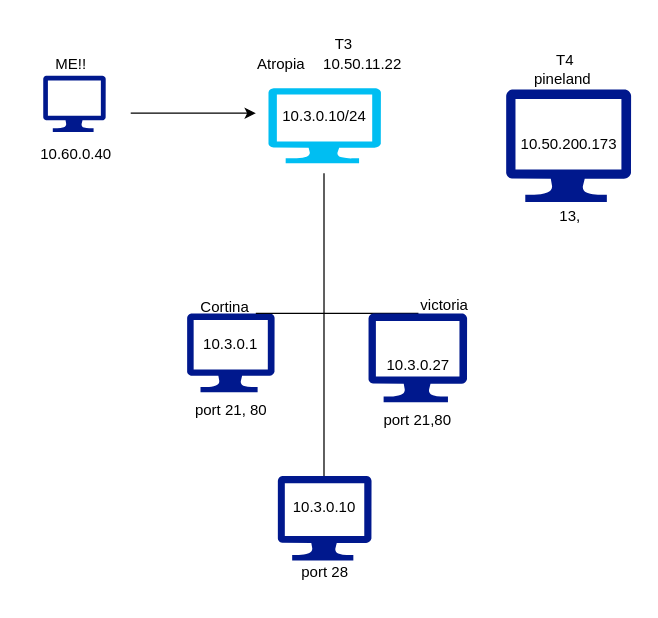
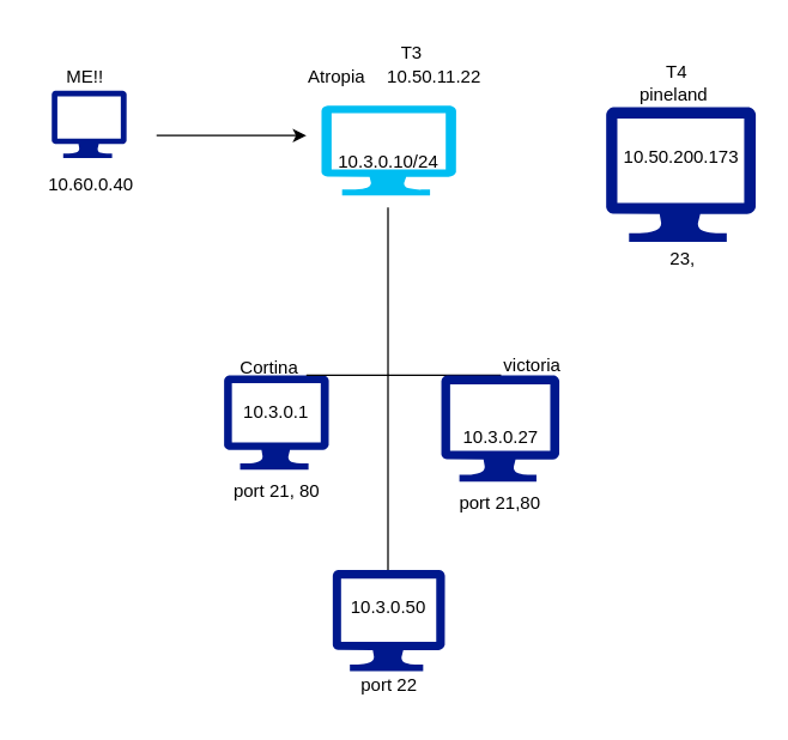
- <mxCell id="10" value="10.3.0.10/24" style="text;html=1;align=center;verticalAlign=middle;whiteSpace=wrap;rounded=0;" parent="1" vertex="1"><mxGeometry x="229" y="78" width="60" height="30" as="geometry" /></mxCell>
+ <mxCell id="10" value="10.3.0.10/24" style="text;html=1;align=center;verticalAlign=middle;whiteSpace=wrap;rounded=0;" parent="1" vertex="1"><mxGeometry x="229" y="93" width="60" height="30" as="geometry" /></mxCell>
- <mxCell id="26" value="10.50.200.173" style="text;html=1;align=center;verticalAlign=middle;whiteSpace=wrap;rounded=0;" parent="1" vertex="1"><mxGeometry x="406.5" y="100" width="95" height="30" as="geometry" /></mxCell>
+ <mxCell id="26" value="10.50.200.173" style="text;html=1;align=center;verticalAlign=middle;whiteSpace=wrap;rounded=0;" parent="1" vertex="1"><mxGeometry x="406.5" y="90" width="95" height="30" as="geometry" /></mxCell>
- <mxCell id="27" value="13," style="text;html=1;align=center;verticalAlign=middle;resizable=0;points=[];autosize=1;strokeColor=none;fillColor=none;" parent="1" vertex="1"><mxGeometry x="435" y="158" width="40" height="30" as="geometry" /></mxCell>
+ <mxCell id="27" value="23," style="text;html=1;align=center;verticalAlign=middle;resizable=0;points=[];autosize=1;strokeColor=none;fillColor=none;" parent="1" vertex="1"><mxGeometry x="435" y="158" width="40" height="30" as="geometry" /></mxCell>
- <mxCell id="22" value="10.3.0.10" style="text;html=1;align=center;verticalAlign=middle;whiteSpace=wrap;rounded=0;" parent="1" vertex="1"><mxGeometry x="229" y="390" width="60" height="30" as="geometry" /></mxCell>
+ <mxCell id="22" value="10.3.0.50" style="text;html=1;align=center;verticalAlign=middle;whiteSpace=wrap;rounded=0;" parent="1" vertex="1"><mxGeometry x="229" y="390" width="60" height="30" as="geometry" /></mxCell>
- <mxCell id="23" value="port 28" style="text;html=1;align=center;verticalAlign=middle;resizable=0;points=[];autosize=1;strokeColor=none;fillColor=none;" parent="1" vertex="1"><mxGeometry x="229" y="442" width="60" height="30" as="geometry" /></mxCell>
+ <mxCell id="23" value="port 22" style="text;html=1;align=center;verticalAlign=middle;resizable=0;points=[];autosize=1;strokeColor=none;fillColor=none;" parent="1" vertex="1"><mxGeometry x="229" y="442" width="60" height="30" as="geometry" /></mxCell>
